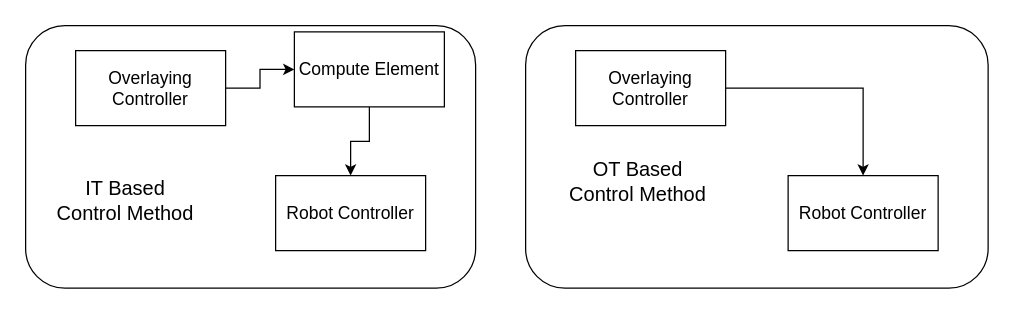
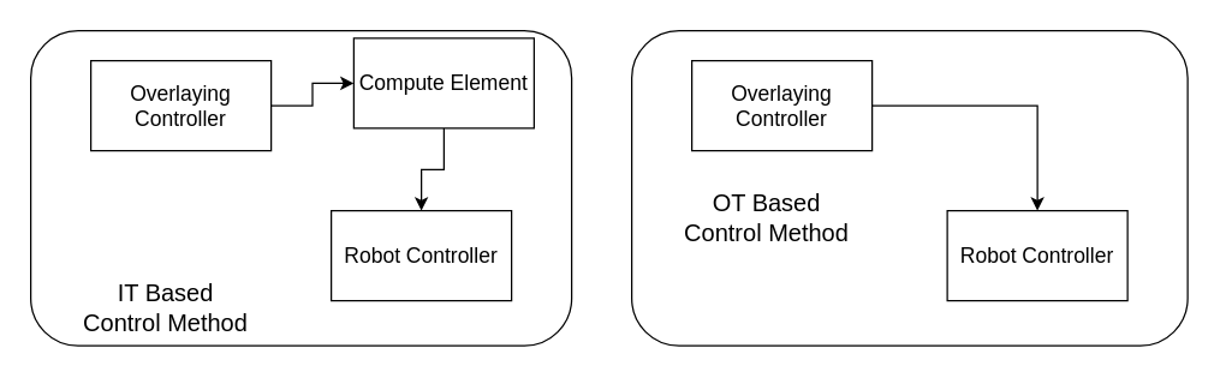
- <mxCell id="8" value="IT Based Control Method" style="text;html=1;strokeColor=none;fillColor=none;align=center;verticalAlign=middle;whiteSpace=wrap;rounded=0;fontSize=16;" vertex="1" parent="1"><mxGeometry x="40" y="145" width="120" height="30" as="geometry" /></mxCell>
+ <mxCell id="8" value="IT Based Control Method" style="text;html=1;strokeColor=none;fillColor=none;align=center;verticalAlign=middle;whiteSpace=wrap;rounded=0;fontSize=16;" vertex="1" parent="1"><mxGeometry x="50" y="190" width="120" height="30" as="geometry" /></mxCell>
